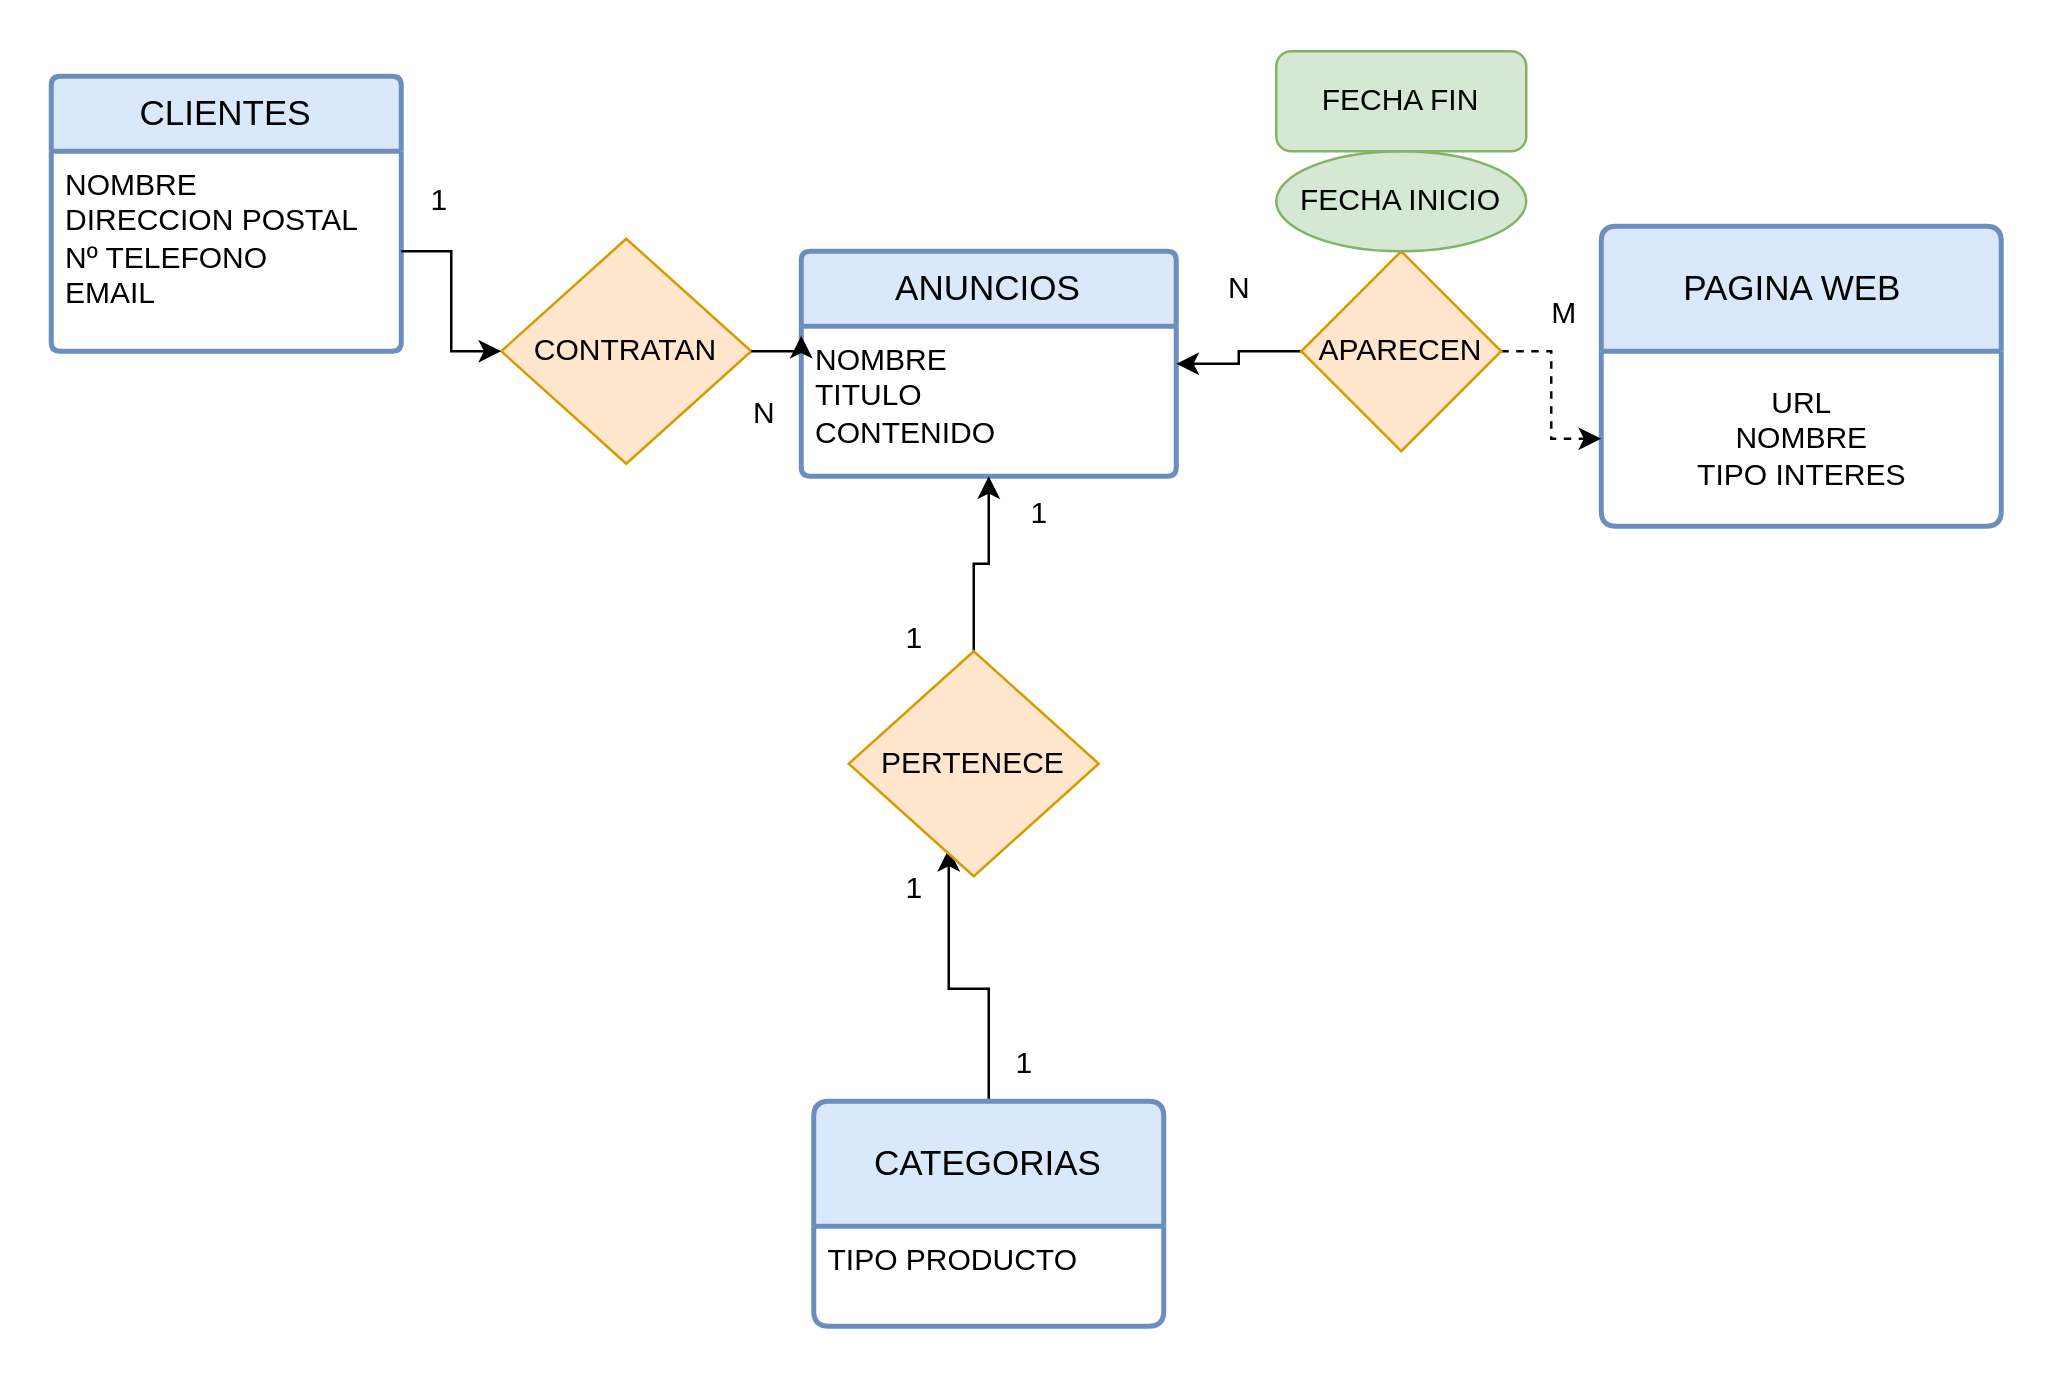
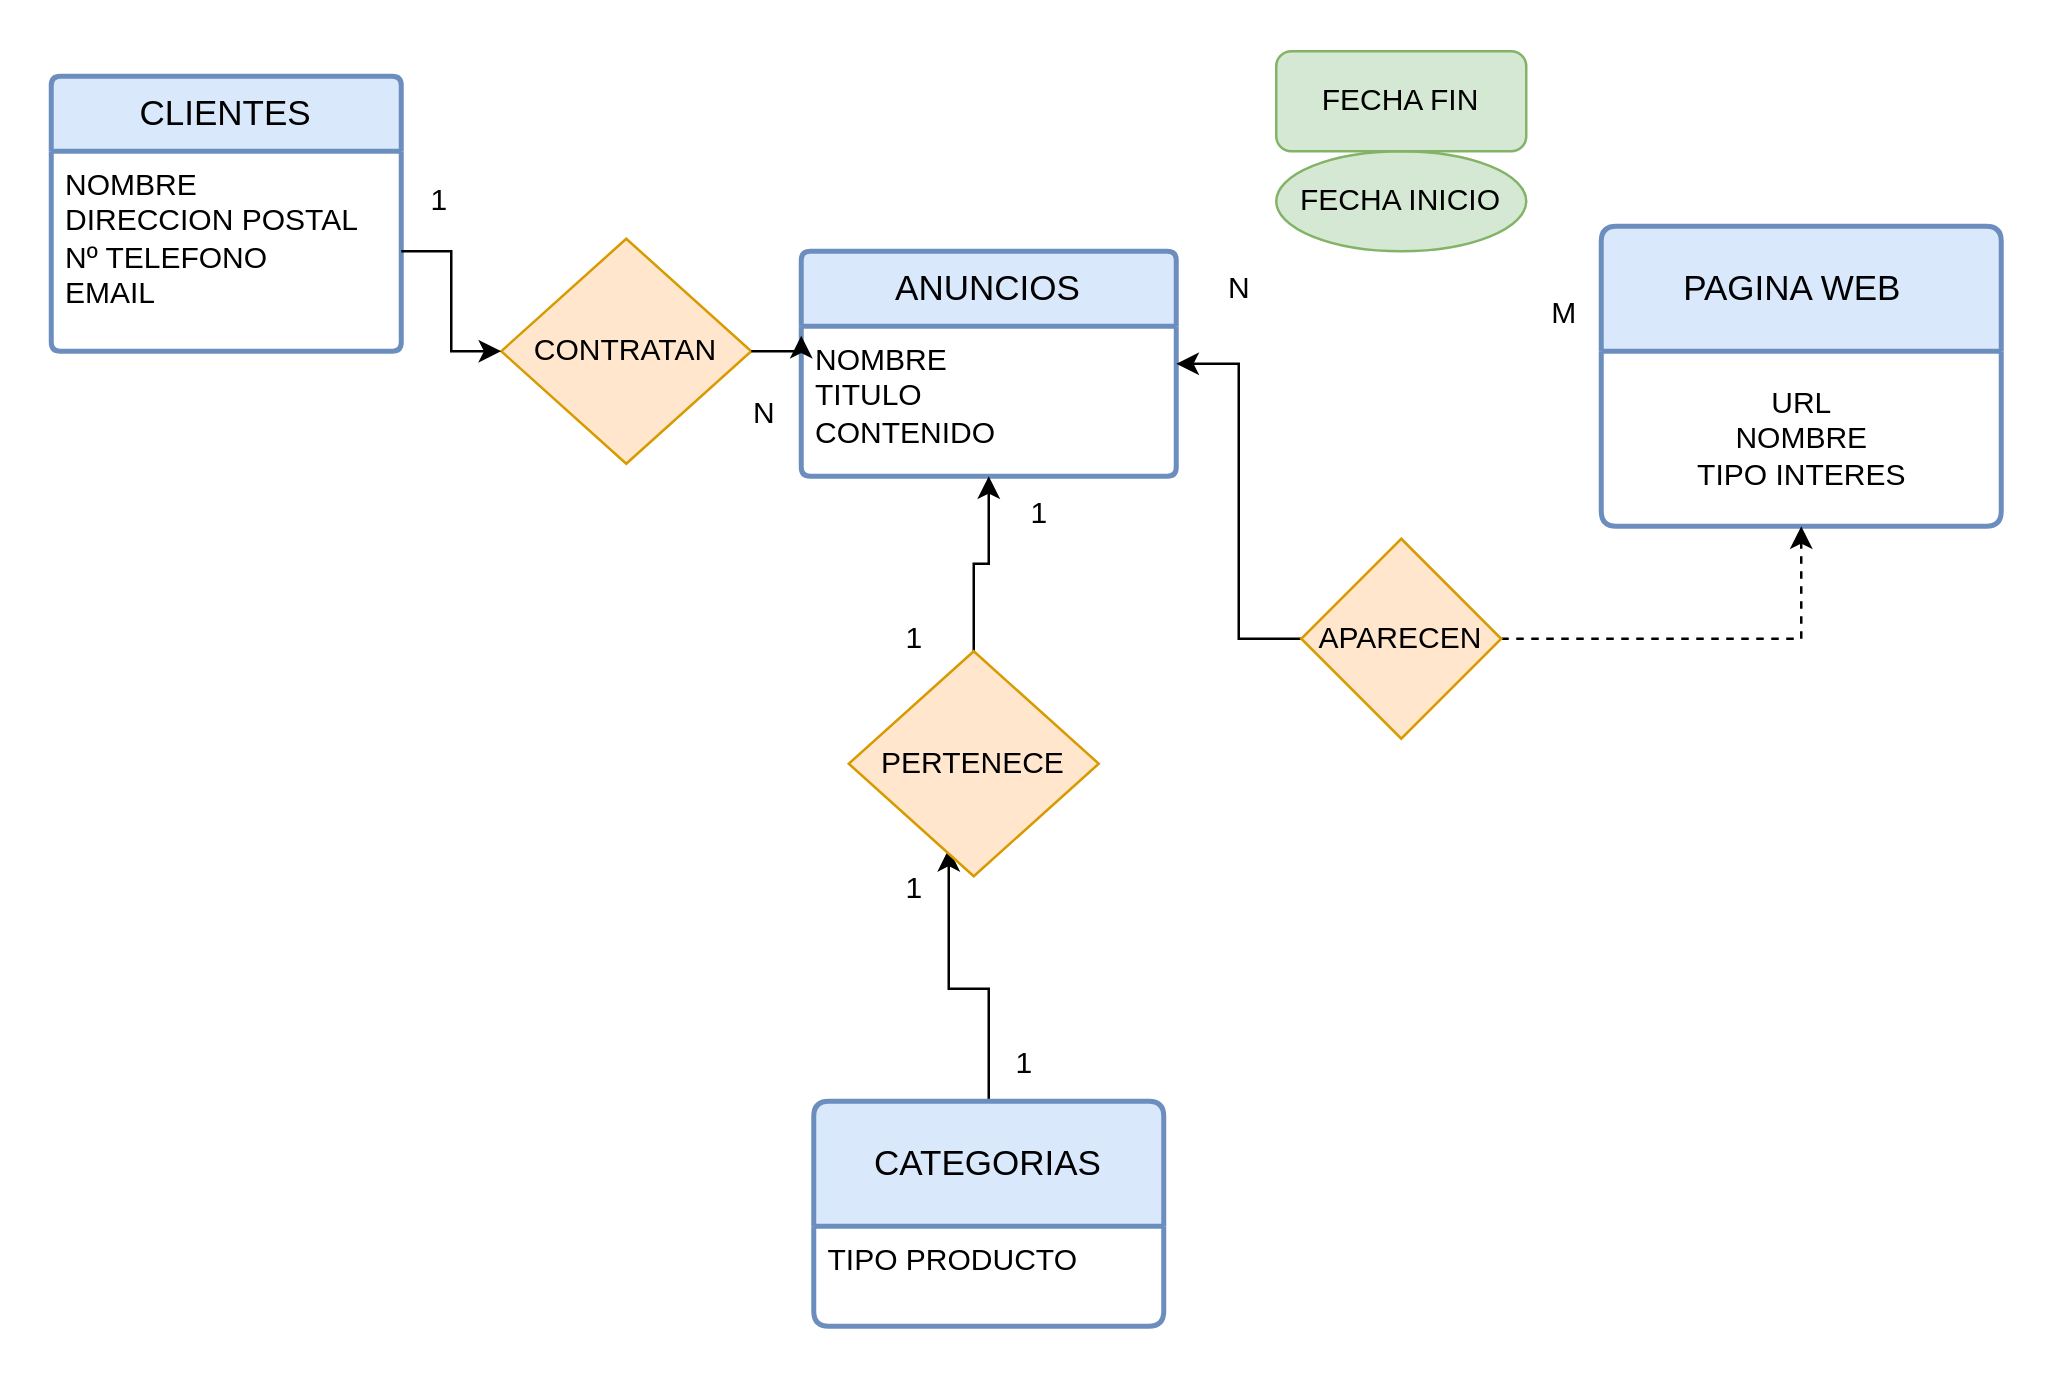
- <mxCell id="18" value="APARECEN" style="rhombus;whiteSpace=wrap;html=1;fillColor=#ffe6cc;strokeColor=#d79b00;" vertex="1" parent="1"><mxGeometry x="520" y="100" width="80" height="80" as="geometry" /></mxCell>
+ <mxCell id="18" value="APARECEN" style="rhombus;whiteSpace=wrap;html=1;fillColor=#ffe6cc;strokeColor=#d79b00;" vertex="1" parent="1"><mxGeometry x="520" y="215" width="80" height="80" as="geometry" /></mxCell>
